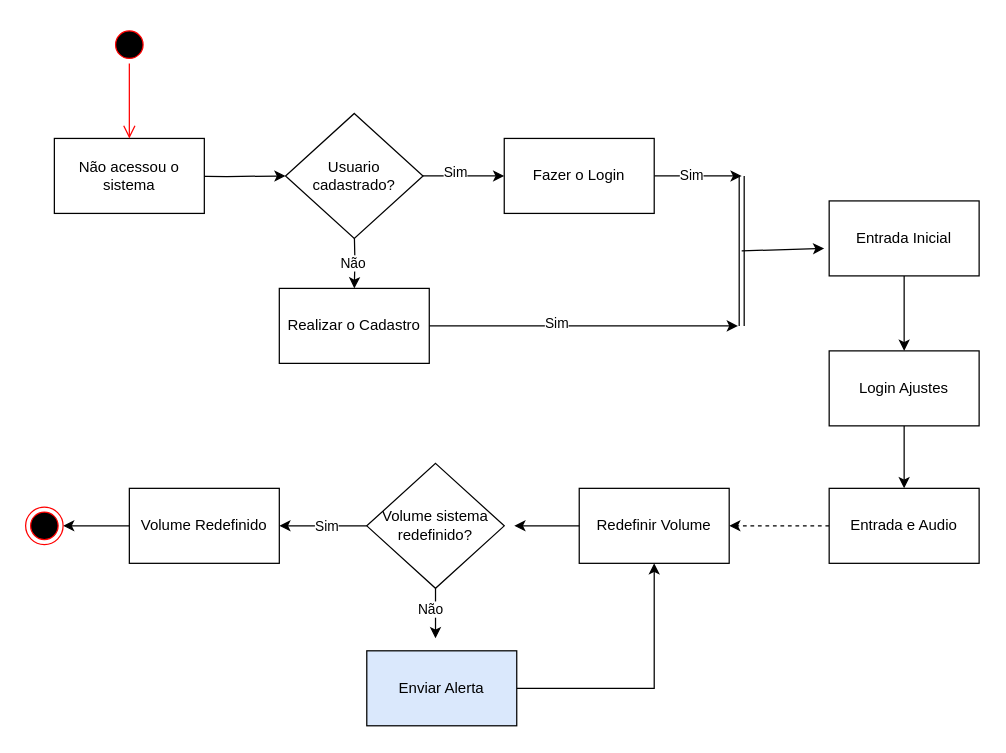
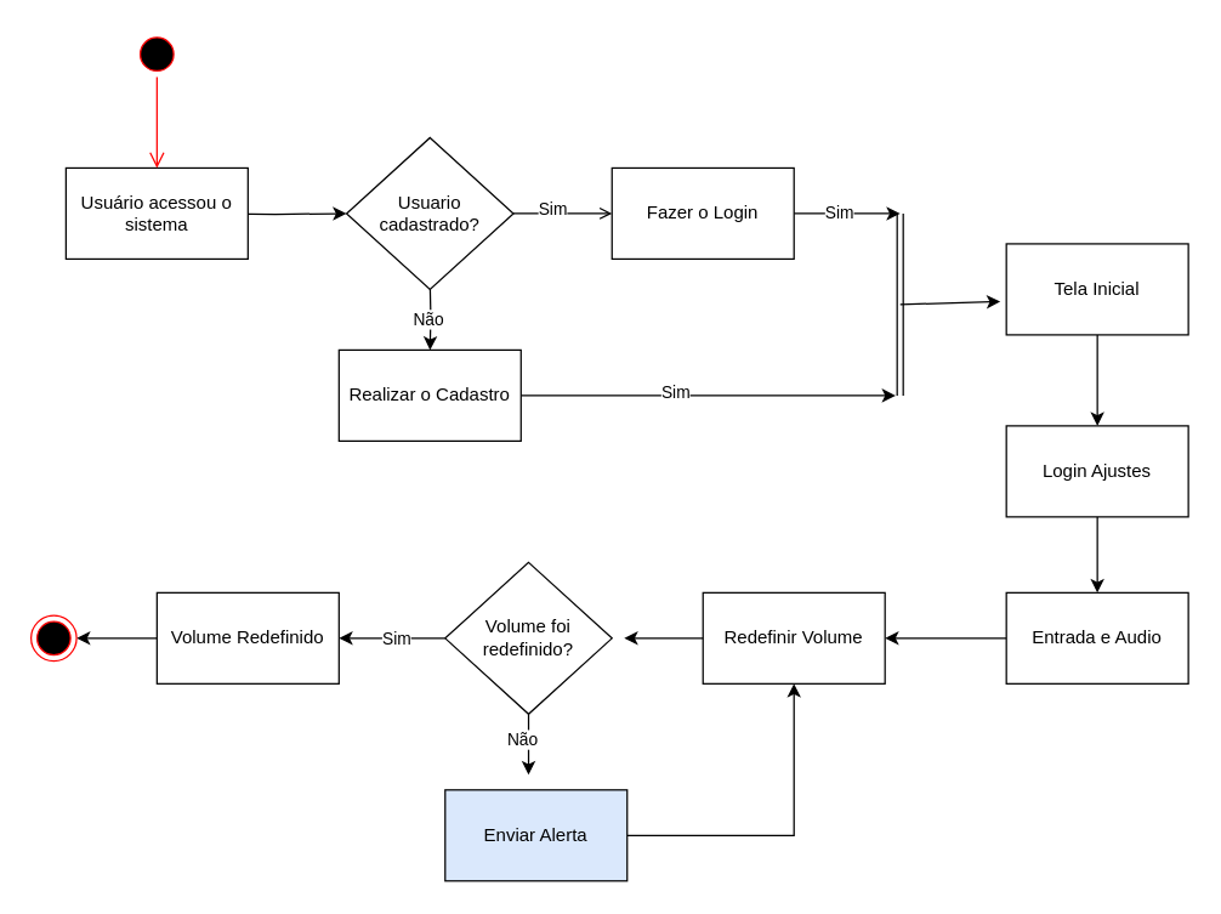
- <mxCell id="21" value="Não acessou o sistema" style="rounded=0;whiteSpace=wrap;html=1;" vertex="1" parent="1"><mxGeometry x="43" y="110" width="120" height="60" as="geometry" /></mxCell>
+ <mxCell id="21" value="Usuário acessou o sistema" style="rounded=0;whiteSpace=wrap;html=1;" vertex="1" parent="1"><mxGeometry x="43" y="110" width="120" height="60" as="geometry" /></mxCell>
- <mxCell id="17" value="" style="edgeStyle=orthogonalEdgeStyle;rounded=0;orthogonalLoop=1;jettySize=auto;html=1;" parent="1" source="19" target="10" edge="1"><mxGeometry relative="1" as="geometry" /></mxCell>
+ <mxCell id="17" value="" style="edgeStyle=orthogonalEdgeStyle;rounded=0;orthogonalLoop=1;jettySize=auto;html=1;endArrow=open;" parent="1" source="19" target="10" edge="1"><mxGeometry relative="1" as="geometry" /></mxCell>
- <mxCell id="12" value="Entrada Inicial" style="rounded=0;whiteSpace=wrap;html=1;" parent="1" vertex="1"><mxGeometry x="663" y="160" width="120" height="60" as="geometry" /></mxCell>
+ <mxCell id="12" value="Tela Inicial" style="rounded=0;whiteSpace=wrap;html=1;" parent="1" vertex="1"><mxGeometry x="663" y="160" width="120" height="60" as="geometry" /></mxCell>
- <mxCell id="28" value="Volume sistema redefinido?" style="rhombus;whiteSpace=wrap;html=1;" vertex="1" parent="1"><mxGeometry x="293" y="370" width="110" height="100" as="geometry" /></mxCell>
+ <mxCell id="28" value="Volume foi redefinido?" style="rhombus;whiteSpace=wrap;html=1;" vertex="1" parent="1"><mxGeometry x="293" y="370" width="110" height="100" as="geometry" /></mxCell>
- <mxCell id="15" style="edgeStyle=orthogonalEdgeStyle;rounded=0;orthogonalLoop=1;jettySize=auto;html=1;entryX=1;entryY=0.5;entryDx=0;entryDy=0;dashed=1;" parent="1" source="16" target="20" edge="1"><mxGeometry relative="1" as="geometry" /></mxCell>
+ <mxCell id="15" style="edgeStyle=orthogonalEdgeStyle;rounded=0;orthogonalLoop=1;jettySize=auto;html=1;entryX=1;entryY=0.5;entryDx=0;entryDy=0;" parent="1" source="16" target="20" edge="1"><mxGeometry relative="1" as="geometry" /></mxCell>
